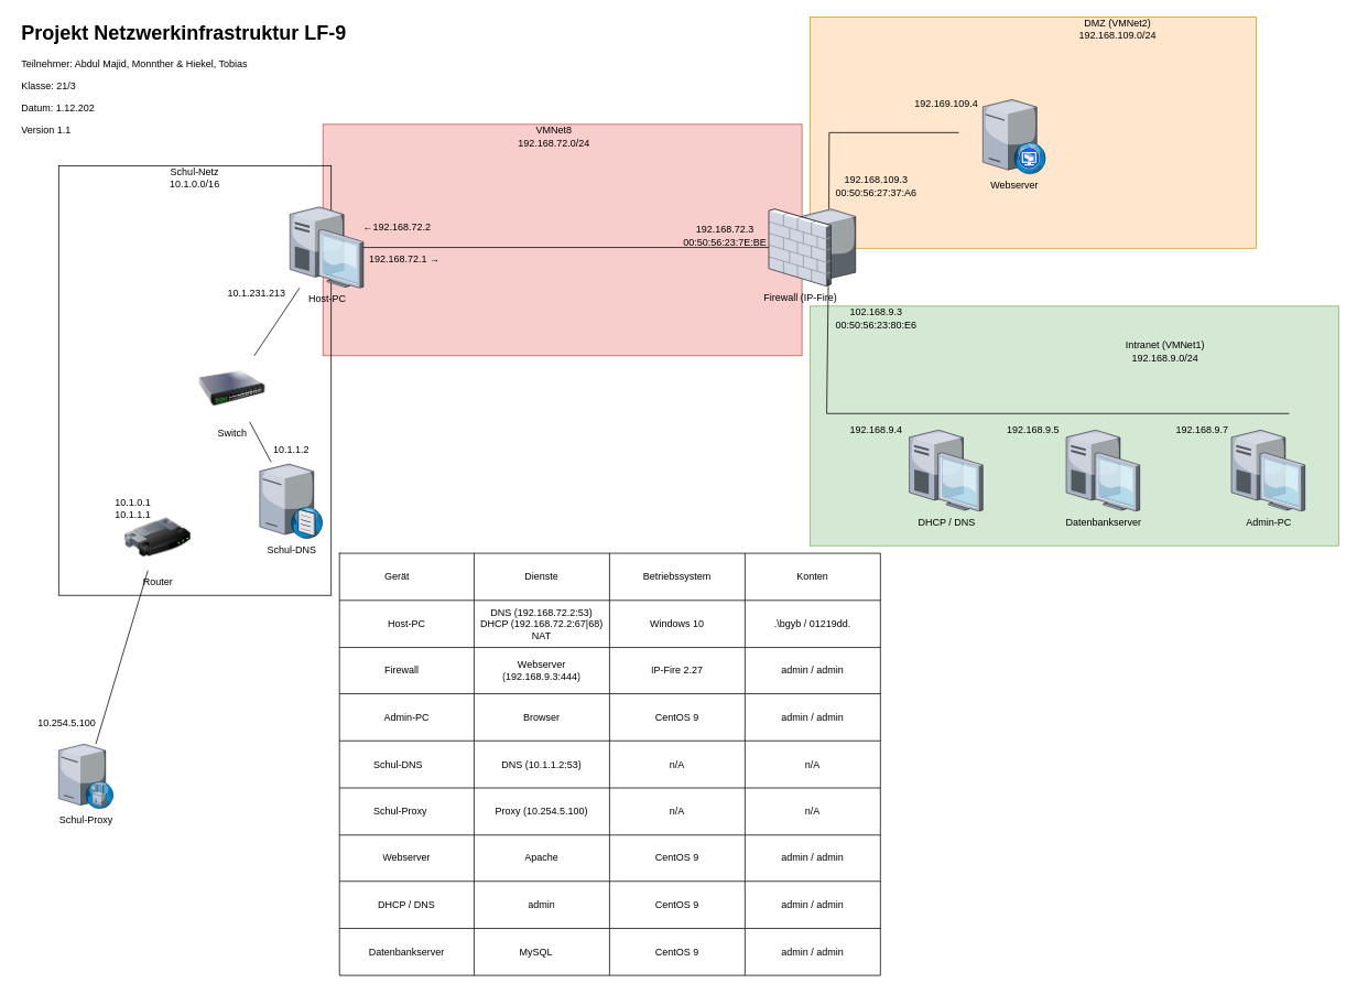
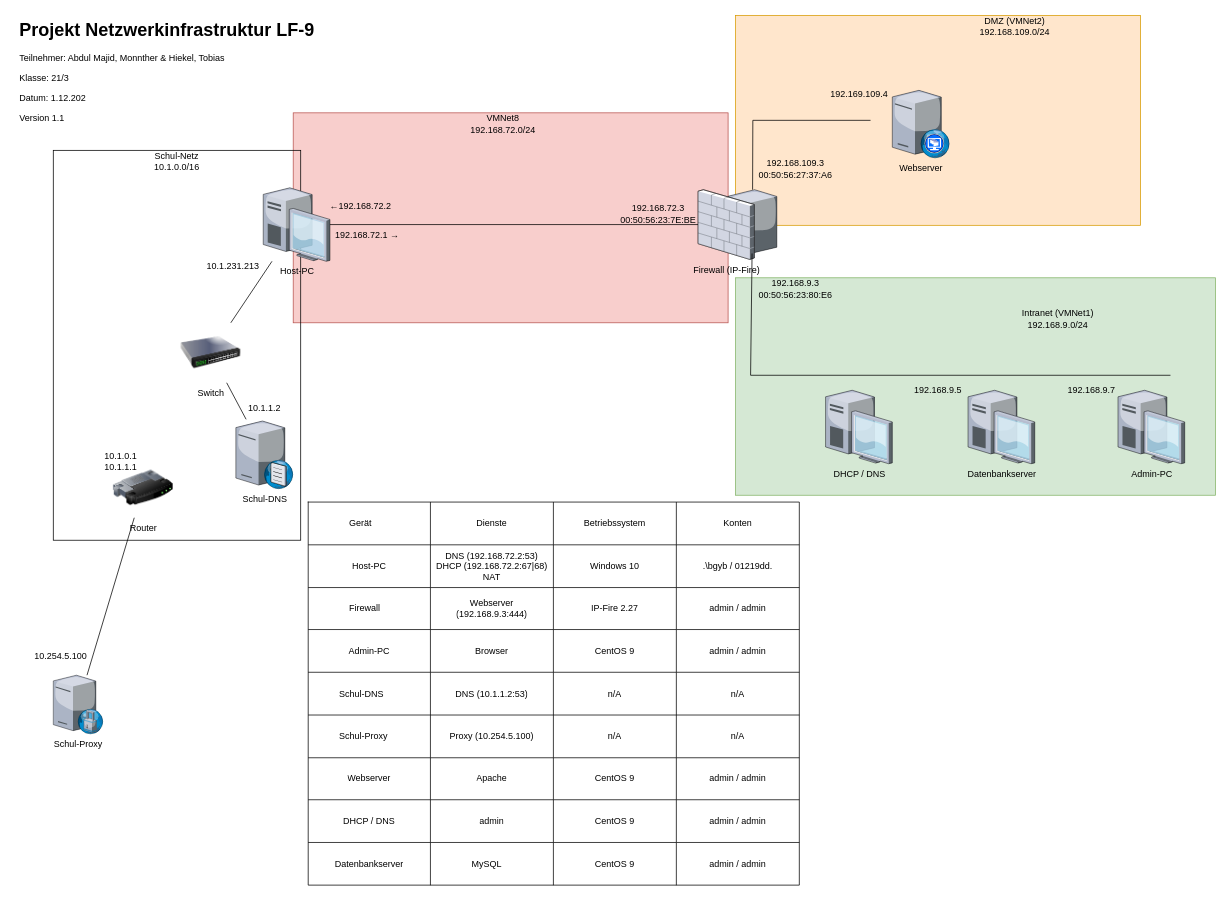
- <mxCell id="30" value="&lt;div&gt;102.168.9.3&lt;/div&gt;&lt;span&gt;00:50:56:23:80:E6&lt;/span&gt;" style="text;html=1;strokeColor=none;fillColor=none;align=center;verticalAlign=middle;whiteSpace=wrap;rounded=0;labelBackgroundColor=none;" parent="1" vertex="1"><mxGeometry x="1030" y="370" width="60" height="30" as="geometry" /></mxCell>
+ <mxCell id="30" value="&lt;div&gt;192.168.9.3&lt;/div&gt;&lt;span&gt;00:50:56:23:80:E6&lt;/span&gt;" style="text;html=1;strokeColor=none;fillColor=none;align=center;verticalAlign=middle;whiteSpace=wrap;rounded=0;labelBackgroundColor=none;" parent="1" vertex="1"><mxGeometry x="1030" y="370" width="60" height="30" as="geometry" /></mxCell>
- <mxCell id="83" value="192.168.9.4" style="text;html=1;strokeColor=none;fillColor=none;align=center;verticalAlign=middle;whiteSpace=wrap;rounded=0;labelBackgroundColor=none;" vertex="1" parent="1"><mxGeometry x="1030" y="505" width="60" height="30" as="geometry" /></mxCell>
